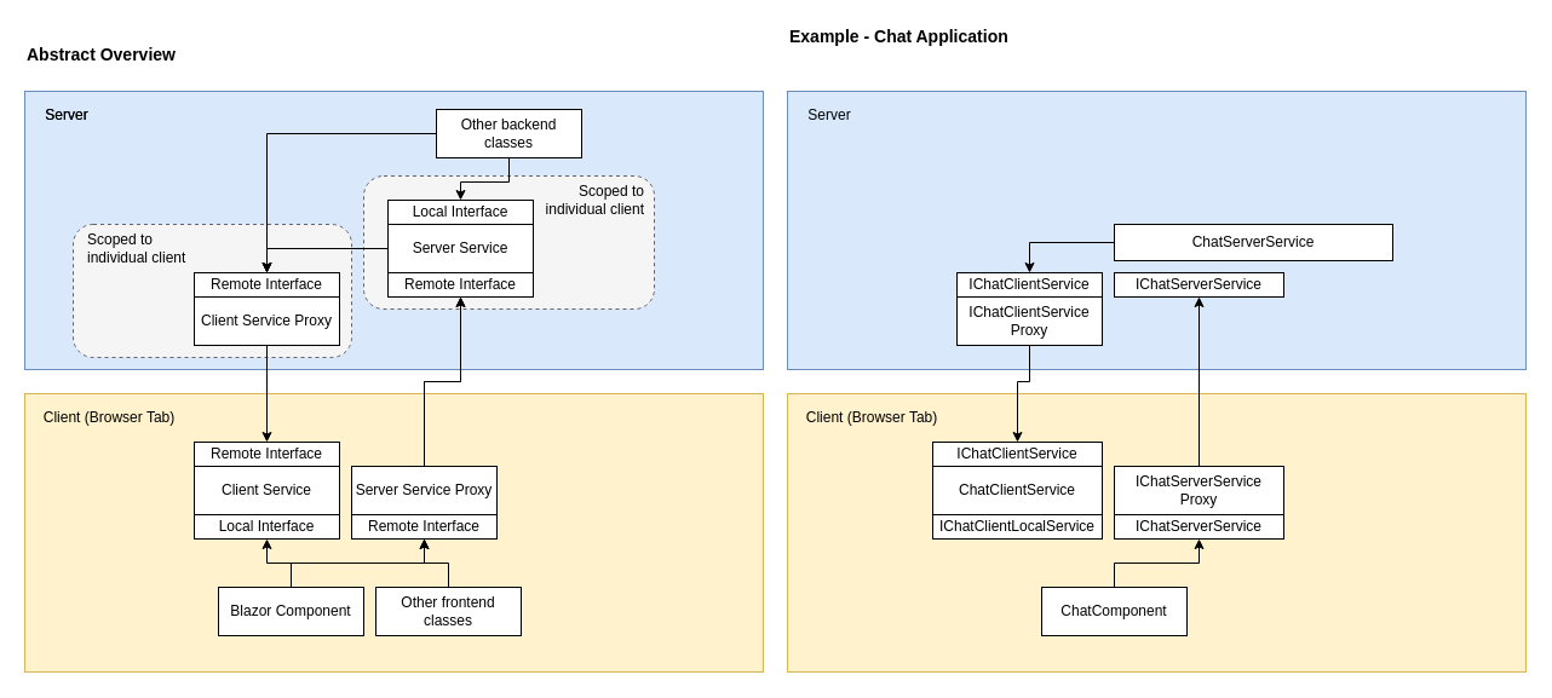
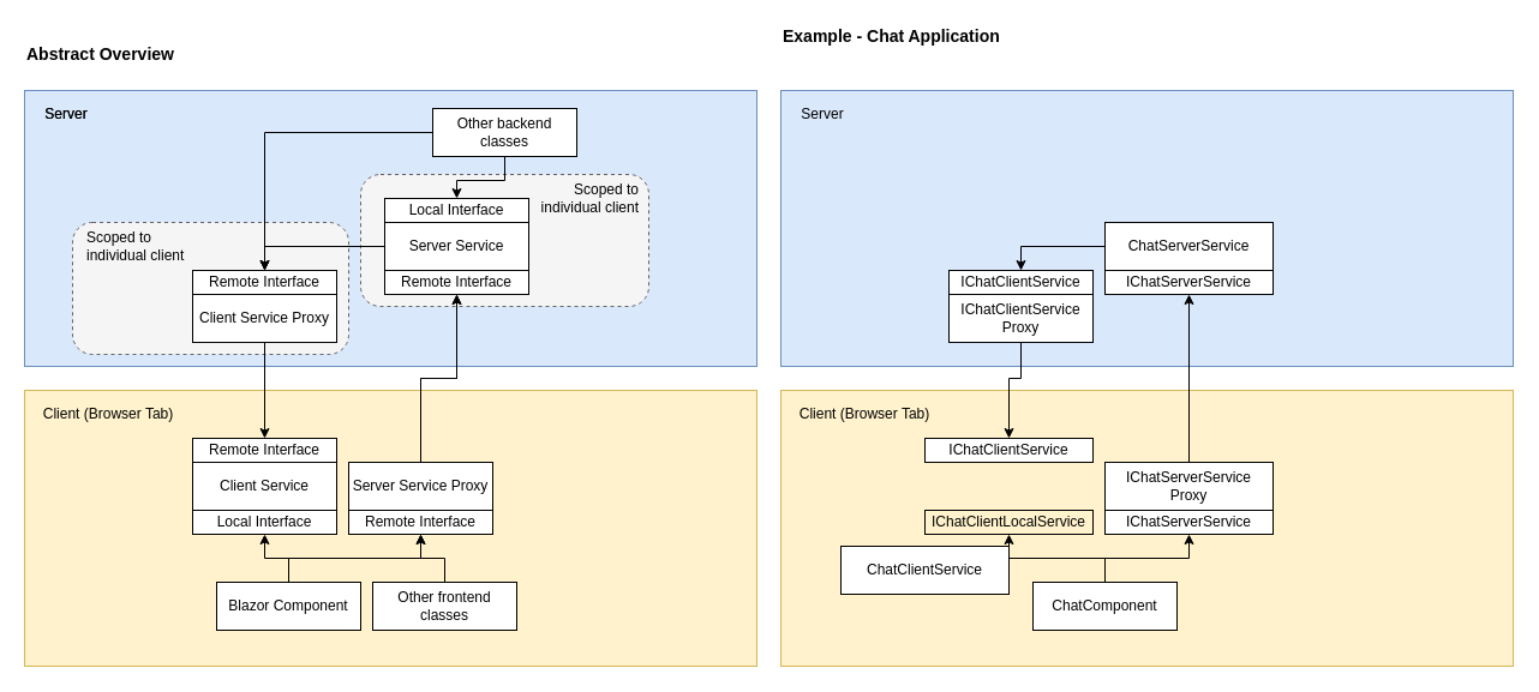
- <mxCell id="57" value="ChatServerService" style="rounded=0;whiteSpace=wrap;html=1;" vertex="1" parent="1"><mxGeometry x="920" y="185" width="230" height="30" as="geometry" /></mxCell>
+ <mxCell id="57" value="ChatServerService" style="rounded=0;whiteSpace=wrap;html=1;" vertex="1" parent="1"><mxGeometry x="920" y="185" width="140" height="40" as="geometry" /></mxCell>
- <mxCell id="48" value="&lt;div&gt;ChatClientService&lt;/div&gt;" style="rounded=0;whiteSpace=wrap;html=1;" vertex="1" parent="1"><mxGeometry x="770" y="385" width="140" height="40" as="geometry" /></mxCell>
+ <mxCell id="48" value="&lt;div&gt;ChatClientService&lt;/div&gt;" style="rounded=0;whiteSpace=wrap;html=1;" vertex="1" parent="1"><mxGeometry x="700" y="455" width="140" height="40" as="geometry" /></mxCell>
- <mxCell id="49" value="IChatClientLocalService" style="rounded=0;whiteSpace=wrap;html=1;" vertex="1" parent="1"><mxGeometry x="770" y="425" width="140" height="20" as="geometry" /></mxCell>
+ <mxCell id="49" value="IChatClientLocalService" style="rounded=0;whiteSpace=wrap;html=1;fillColor=#fff2cc;" vertex="1" parent="1"><mxGeometry x="770" y="425" width="140" height="20" as="geometry" /></mxCell>
+ <mxCell id="51" style="edgeStyle=orthogonalEdgeStyle;rounded=0;orthogonalLoop=1;jettySize=auto;html=1;entryX=0.5;entryY=1;entryDx=0;entryDy=0;" edge="1" parent="1" source="53" target="49"><mxGeometry relative="1" as="geometry" /></mxCell>
